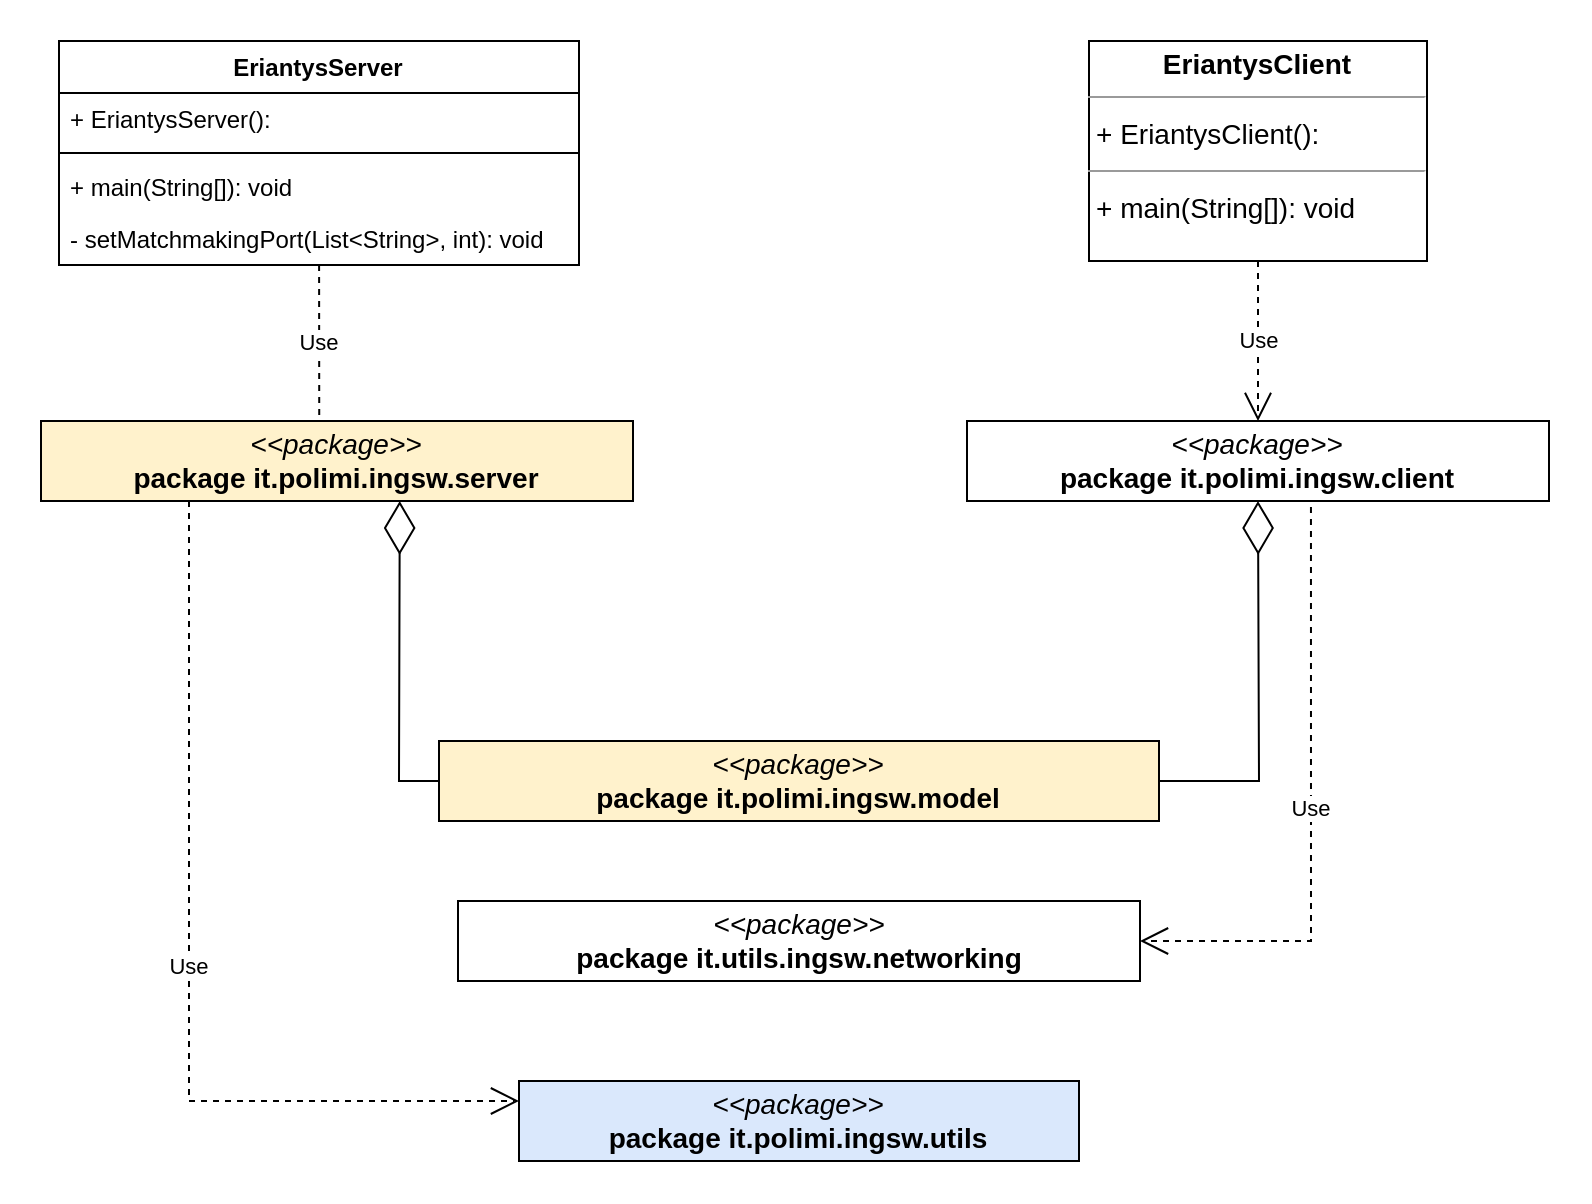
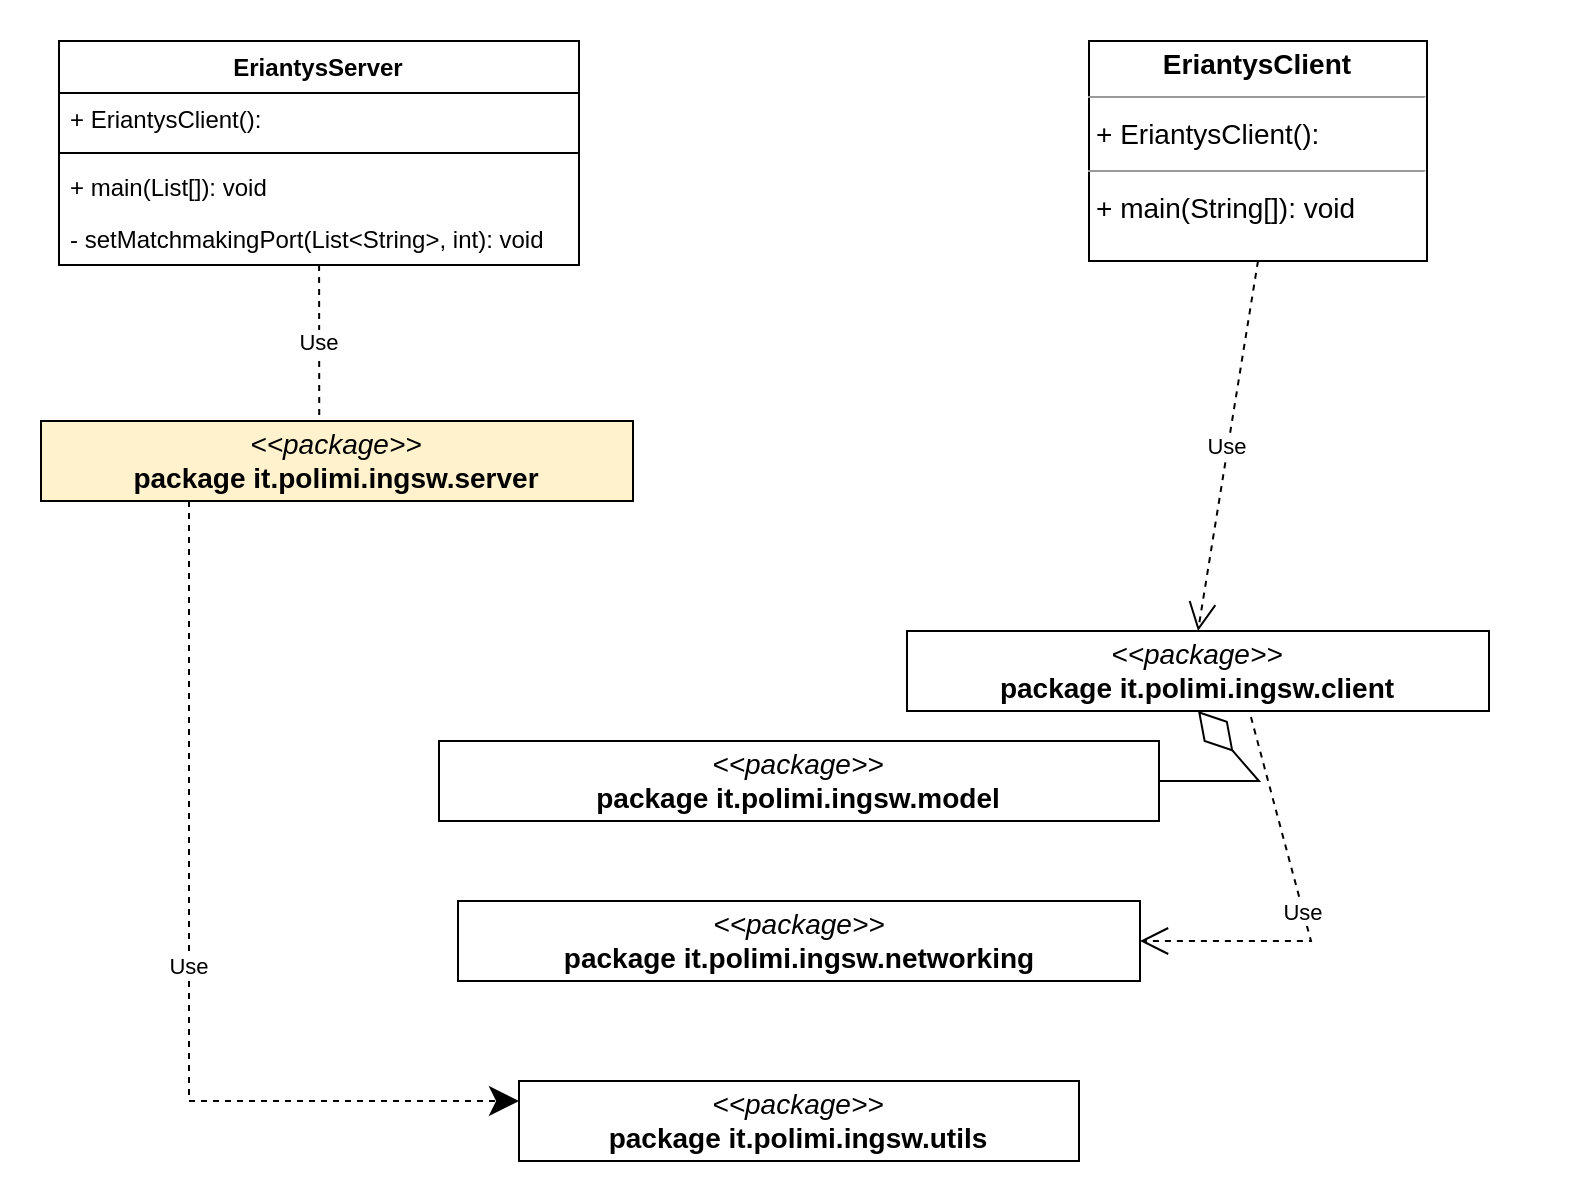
- <mxCell id="15" value="+ EriantysServer():" style="text;strokeColor=none;fillColor=none;align=left;verticalAlign=top;spacingLeft=4;spacingRight=4;overflow=hidden;rotatable=0;points=[[0,0.5],[1,0.5]];portConstraint=eastwest;" vertex="1" parent="14"><mxGeometry y="26" width="260" height="26" as="geometry" /></mxCell>
+ <mxCell id="15" value="+ EriantysClient():" style="text;strokeColor=none;fillColor=none;align=left;verticalAlign=top;spacingLeft=4;spacingRight=4;overflow=hidden;rotatable=0;points=[[0,0.5],[1,0.5]];portConstraint=eastwest;" vertex="1" parent="14"><mxGeometry y="26" width="260" height="26" as="geometry" /></mxCell>
- <mxCell id="17" value="+ main(String[]): void" style="text;strokeColor=none;fillColor=none;align=left;verticalAlign=top;spacingLeft=4;spacingRight=4;overflow=hidden;rotatable=0;points=[[0,0.5],[1,0.5]];portConstraint=eastwest;" vertex="1" parent="14"><mxGeometry y="60" width="260" height="26" as="geometry" /></mxCell>
+ <mxCell id="17" value="+ main(List[]): void" style="text;strokeColor=none;fillColor=none;align=left;verticalAlign=top;spacingLeft=4;spacingRight=4;overflow=hidden;rotatable=0;points=[[0,0.5],[1,0.5]];portConstraint=eastwest;" vertex="1" parent="14"><mxGeometry y="60" width="260" height="26" as="geometry" /></mxCell>
- <mxCell id="3" value="&lt;p style=&quot;margin:0px;margin-top:4px;text-align:center;&quot;&gt;&lt;i&gt;&amp;lt;&amp;lt;package&amp;gt;&amp;gt;&lt;/i&gt;&lt;br/&gt;&lt;b&gt;package  it.polimi.ingsw.client&lt;/b&gt;&lt;/p&gt;&lt;hr size=&quot;1&quot;/&gt;" style="verticalAlign=top;align=left;overflow=fill;fontSize=14;fontFamily=Helvetica;html=1;rounded=0;shadow=0;comic=0;labelBackgroundColor=none;strokeWidth=1;" parent="1" vertex="1"><mxGeometry x="483" y="210" width="291" height="40" as="geometry" /></mxCell>
+ <mxCell id="3" value="&lt;p style=&quot;margin:0px;margin-top:4px;text-align:center;&quot;&gt;&lt;i&gt;&amp;lt;&amp;lt;package&amp;gt;&amp;gt;&lt;/i&gt;&lt;br/&gt;&lt;b&gt;package  it.polimi.ingsw.client&lt;/b&gt;&lt;/p&gt;&lt;hr size=&quot;1&quot;/&gt;" style="verticalAlign=top;align=left;overflow=fill;fontSize=14;fontFamily=Helvetica;html=1;rounded=0;shadow=0;comic=0;labelBackgroundColor=none;strokeWidth=1;" parent="1" vertex="1"><mxGeometry x="453" y="315" width="291" height="40" as="geometry" /></mxCell>
- <mxCell id="13" value="" style="endArrow=diamondThin;endFill=0;endSize=24;html=1;rounded=0;exitX=0;exitY=0.5;exitDx=0;exitDy=0;entryX=0.606;entryY=1.001;entryDx=0;entryDy=0;entryPerimeter=0;" parent="1" source="4" target="6" edge="1"><mxGeometry width="160" relative="1" as="geometry"><mxPoint x="439" y="370" as="sourcePoint" /><mxPoint x="599" y="370" as="targetPoint" /><Array as="points"><mxPoint x="199" y="390" /></Array></mxGeometry></mxCell>
- <mxCell id="4" value="&lt;p style=&quot;margin:0px;margin-top:4px;text-align:center;&quot;&gt;&lt;i&gt;&amp;lt;&amp;lt;package&amp;gt;&amp;gt;&lt;/i&gt;&lt;br&gt;&lt;b&gt;package  it.polimi.ingsw.model&lt;/b&gt;&lt;/p&gt;&lt;hr size=&quot;1&quot;&gt;" style="verticalAlign=top;align=left;overflow=fill;fontSize=14;fontFamily=Helvetica;html=1;rounded=0;shadow=0;comic=0;labelBackgroundColor=none;strokeWidth=1;fillColor=#fff2cc;" parent="1" vertex="1"><mxGeometry x="219" y="370" width="360" height="40" as="geometry" /></mxCell>
+ <mxCell id="4" value="&lt;p style=&quot;margin:0px;margin-top:4px;text-align:center;&quot;&gt;&lt;i&gt;&amp;lt;&amp;lt;package&amp;gt;&amp;gt;&lt;/i&gt;&lt;br&gt;&lt;b&gt;package  it.polimi.ingsw.model&lt;/b&gt;&lt;/p&gt;&lt;hr size=&quot;1&quot;&gt;" style="verticalAlign=top;align=left;overflow=fill;fontSize=14;fontFamily=Helvetica;html=1;rounded=0;shadow=0;comic=0;labelBackgroundColor=none;strokeWidth=1;" parent="1" vertex="1"><mxGeometry x="219" y="370" width="360" height="40" as="geometry" /></mxCell>
- <mxCell id="5" value="&lt;p style=&quot;margin:0px;margin-top:4px;text-align:center;&quot;&gt;&lt;i&gt;&amp;lt;&amp;lt;package&amp;gt;&amp;gt;&lt;/i&gt;&lt;br/&gt;&lt;b&gt;package  it.utils.ingsw.networking&lt;/b&gt;&lt;/p&gt;&lt;hr size=&quot;1&quot;/&gt;" style="verticalAlign=top;align=left;overflow=fill;fontSize=14;fontFamily=Helvetica;html=1;rounded=0;shadow=0;comic=0;labelBackgroundColor=none;strokeWidth=1;" parent="1" vertex="1"><mxGeometry x="228.5" y="450" width="341" height="40" as="geometry" /></mxCell>
+ <mxCell id="5" value="&lt;p style=&quot;margin:0px;margin-top:4px;text-align:center;&quot;&gt;&lt;i&gt;&amp;lt;&amp;lt;package&amp;gt;&amp;gt;&lt;/i&gt;&lt;br/&gt;&lt;b&gt;package  it.polimi.ingsw.networking&lt;/b&gt;&lt;/p&gt;&lt;hr size=&quot;1&quot;/&gt;" style="verticalAlign=top;align=left;overflow=fill;fontSize=14;fontFamily=Helvetica;html=1;rounded=0;shadow=0;comic=0;labelBackgroundColor=none;strokeWidth=1;" parent="1" vertex="1"><mxGeometry x="228.5" y="450" width="341" height="40" as="geometry" /></mxCell>
- <mxCell id="9" value="Use" style="endArrow=open;endSize=12;dashed=1;html=1;rounded=0;exitX=0.25;exitY=1;exitDx=0;exitDy=0;entryX=0;entryY=0.25;entryDx=0;entryDy=0;" parent="1" source="6" target="7" edge="1"><mxGeometry width="160" relative="1" as="geometry"><mxPoint x="180.062" y="137" as="sourcePoint" /><mxPoint x="179.12" y="229" as="targetPoint" /><Array as="points"><mxPoint x="94" y="550" /></Array></mxGeometry></mxCell>
+ <mxCell id="9" value="Use" style="endArrow=classic;endSize=12;dashed=1;html=1;rounded=0;exitX=0.25;exitY=1;exitDx=0;exitDy=0;entryX=0;entryY=0.25;entryDx=0;entryDy=0;" parent="1" source="6" target="7" edge="1"><mxGeometry width="160" relative="1" as="geometry"><mxPoint x="180.062" y="137" as="sourcePoint" /><mxPoint x="179.12" y="229" as="targetPoint" /><Array as="points"><mxPoint x="94" y="550" /></Array></mxGeometry></mxCell>
- <mxCell id="7" value="&lt;p style=&quot;margin:0px;margin-top:4px;text-align:center;&quot;&gt;&lt;i&gt;&amp;lt;&amp;lt;package&amp;gt;&amp;gt;&lt;/i&gt;&lt;br/&gt;&lt;b&gt;package  it.polimi.ingsw.utils&lt;/b&gt;&lt;/p&gt;&lt;hr size=&quot;1&quot;/&gt;" style="verticalAlign=top;align=left;overflow=fill;fontSize=14;fontFamily=Helvetica;html=1;rounded=0;shadow=0;comic=0;labelBackgroundColor=none;strokeWidth=1;fillColor=#dae8fc;" parent="1" vertex="1"><mxGeometry x="259" y="540" width="280" height="40" as="geometry" /></mxCell>
+ <mxCell id="7" value="&lt;p style=&quot;margin:0px;margin-top:4px;text-align:center;&quot;&gt;&lt;i&gt;&amp;lt;&amp;lt;package&amp;gt;&amp;gt;&lt;/i&gt;&lt;br/&gt;&lt;b&gt;package  it.polimi.ingsw.utils&lt;/b&gt;&lt;/p&gt;&lt;hr size=&quot;1&quot;/&gt;" style="verticalAlign=top;align=left;overflow=fill;fontSize=14;fontFamily=Helvetica;html=1;rounded=0;shadow=0;comic=0;labelBackgroundColor=none;strokeWidth=1;" parent="1" vertex="1"><mxGeometry x="259" y="540" width="280" height="40" as="geometry" /></mxCell>
